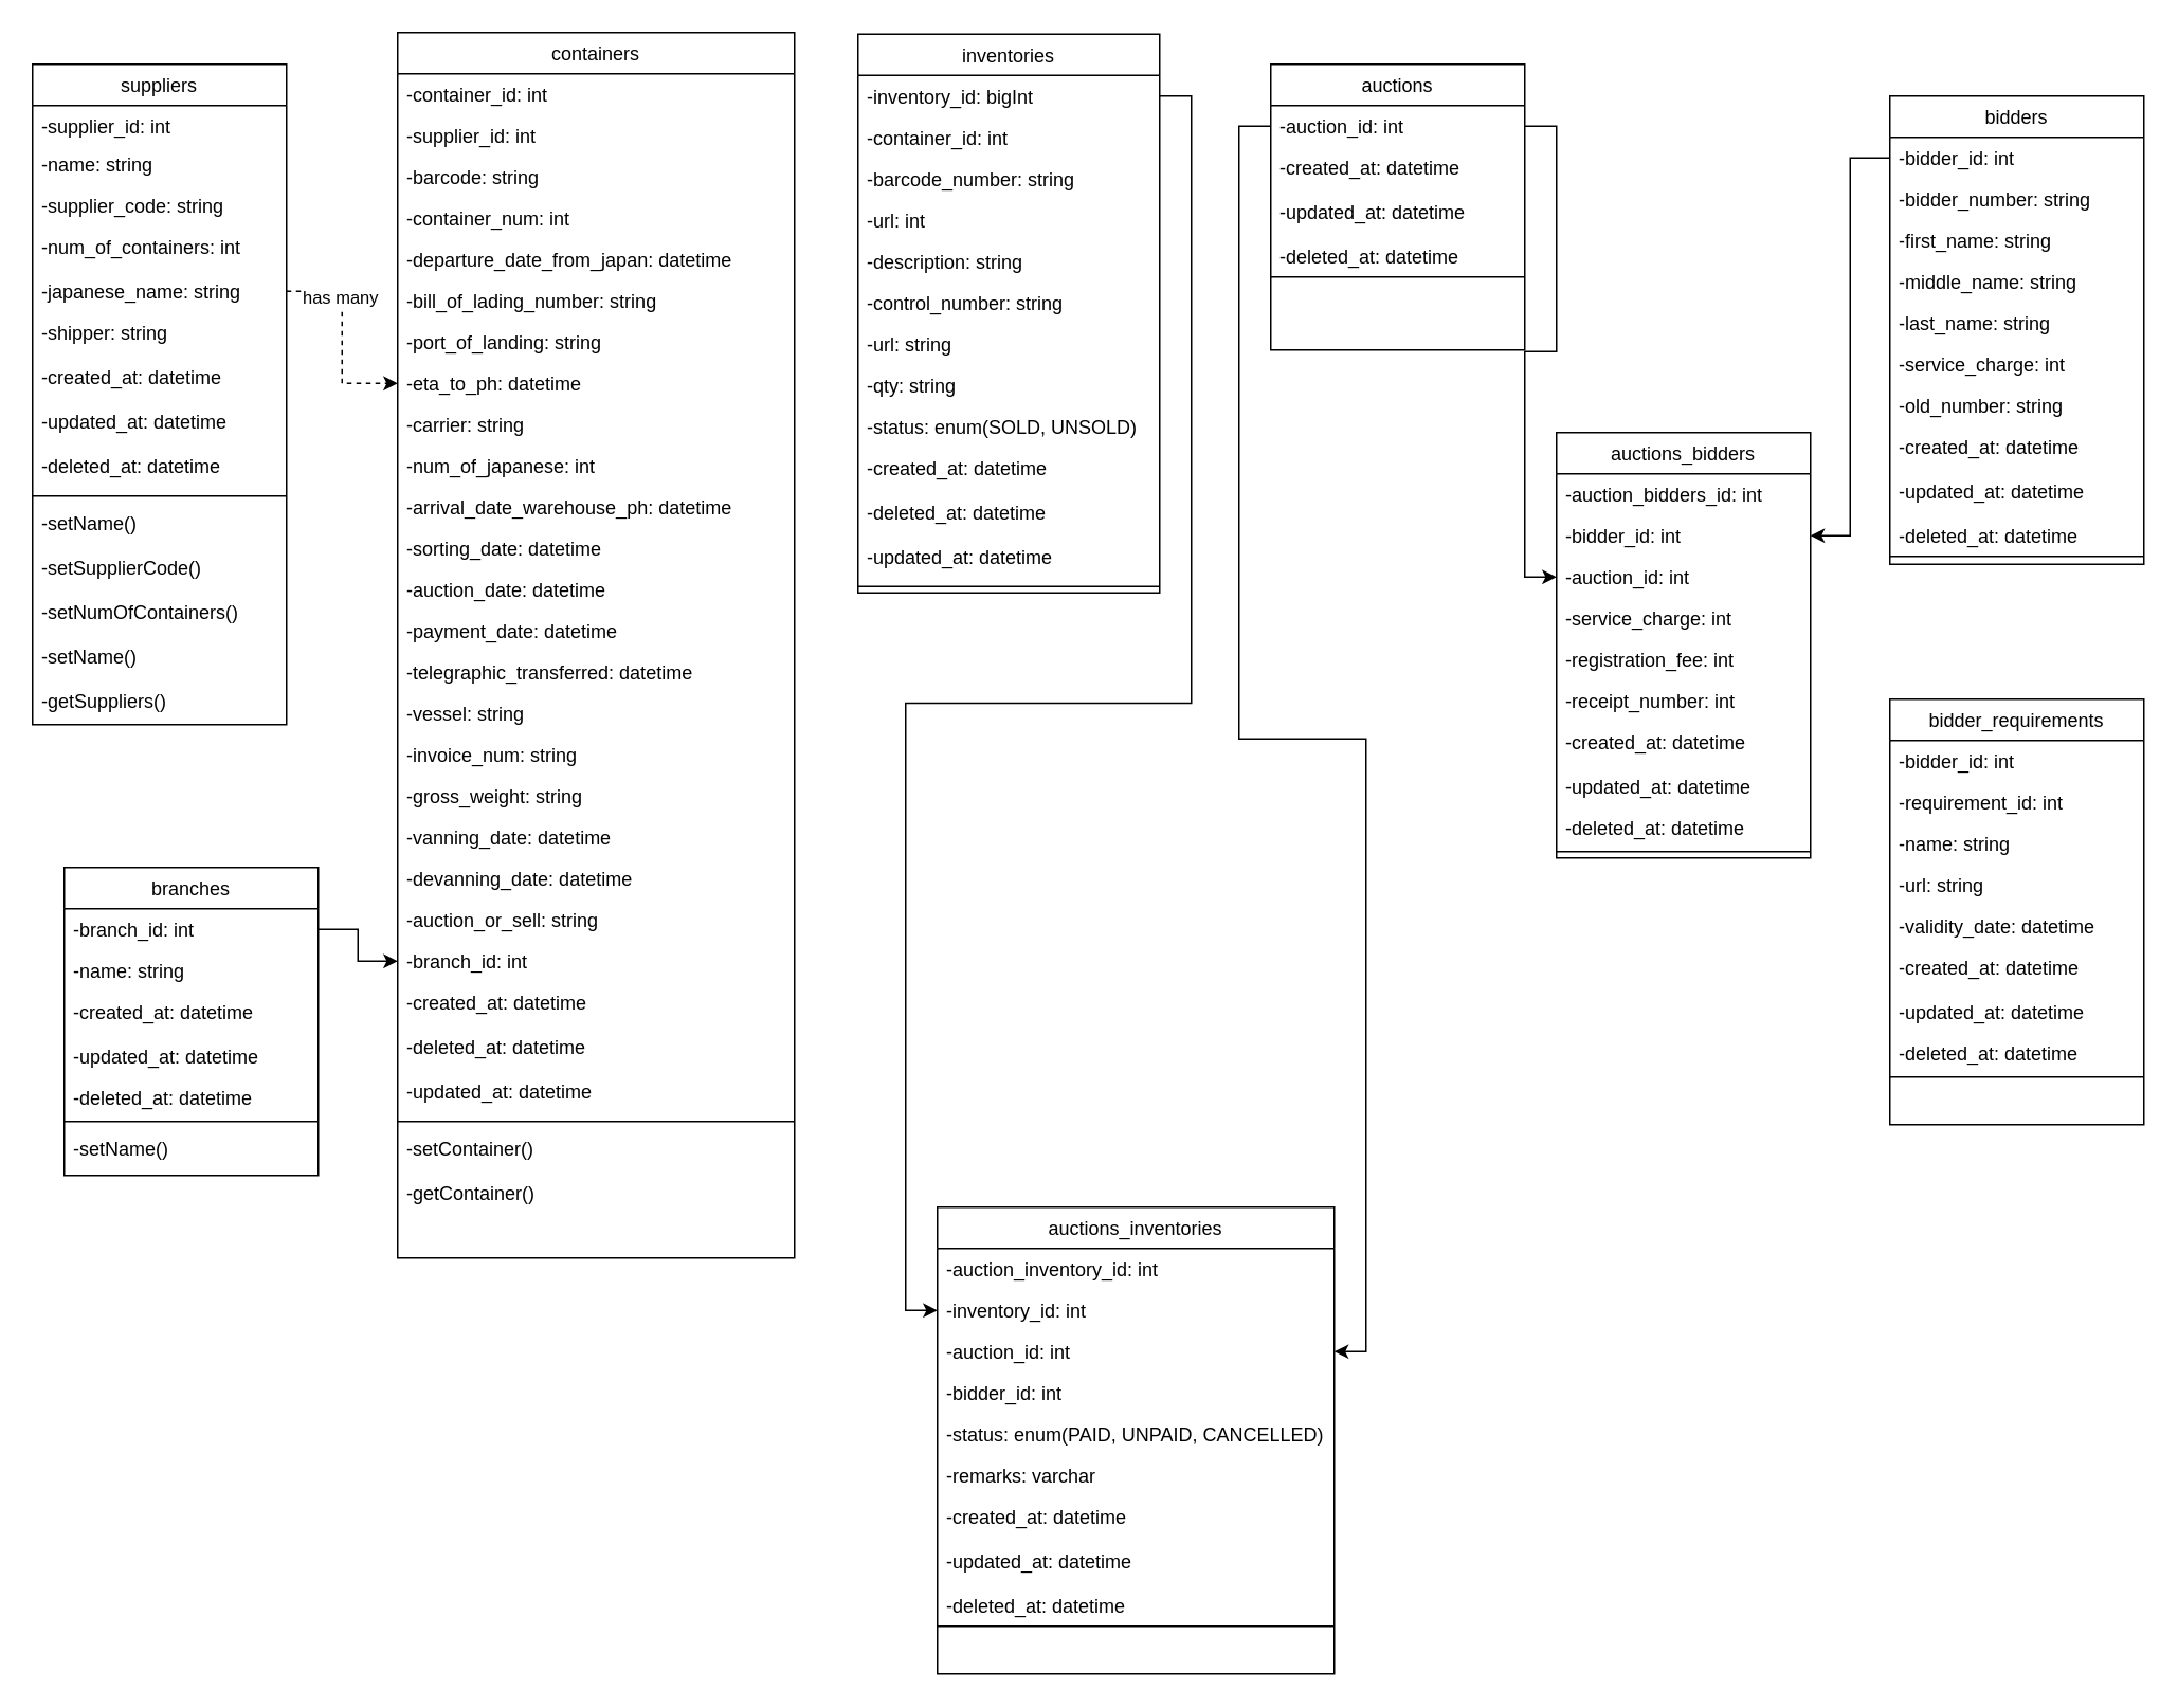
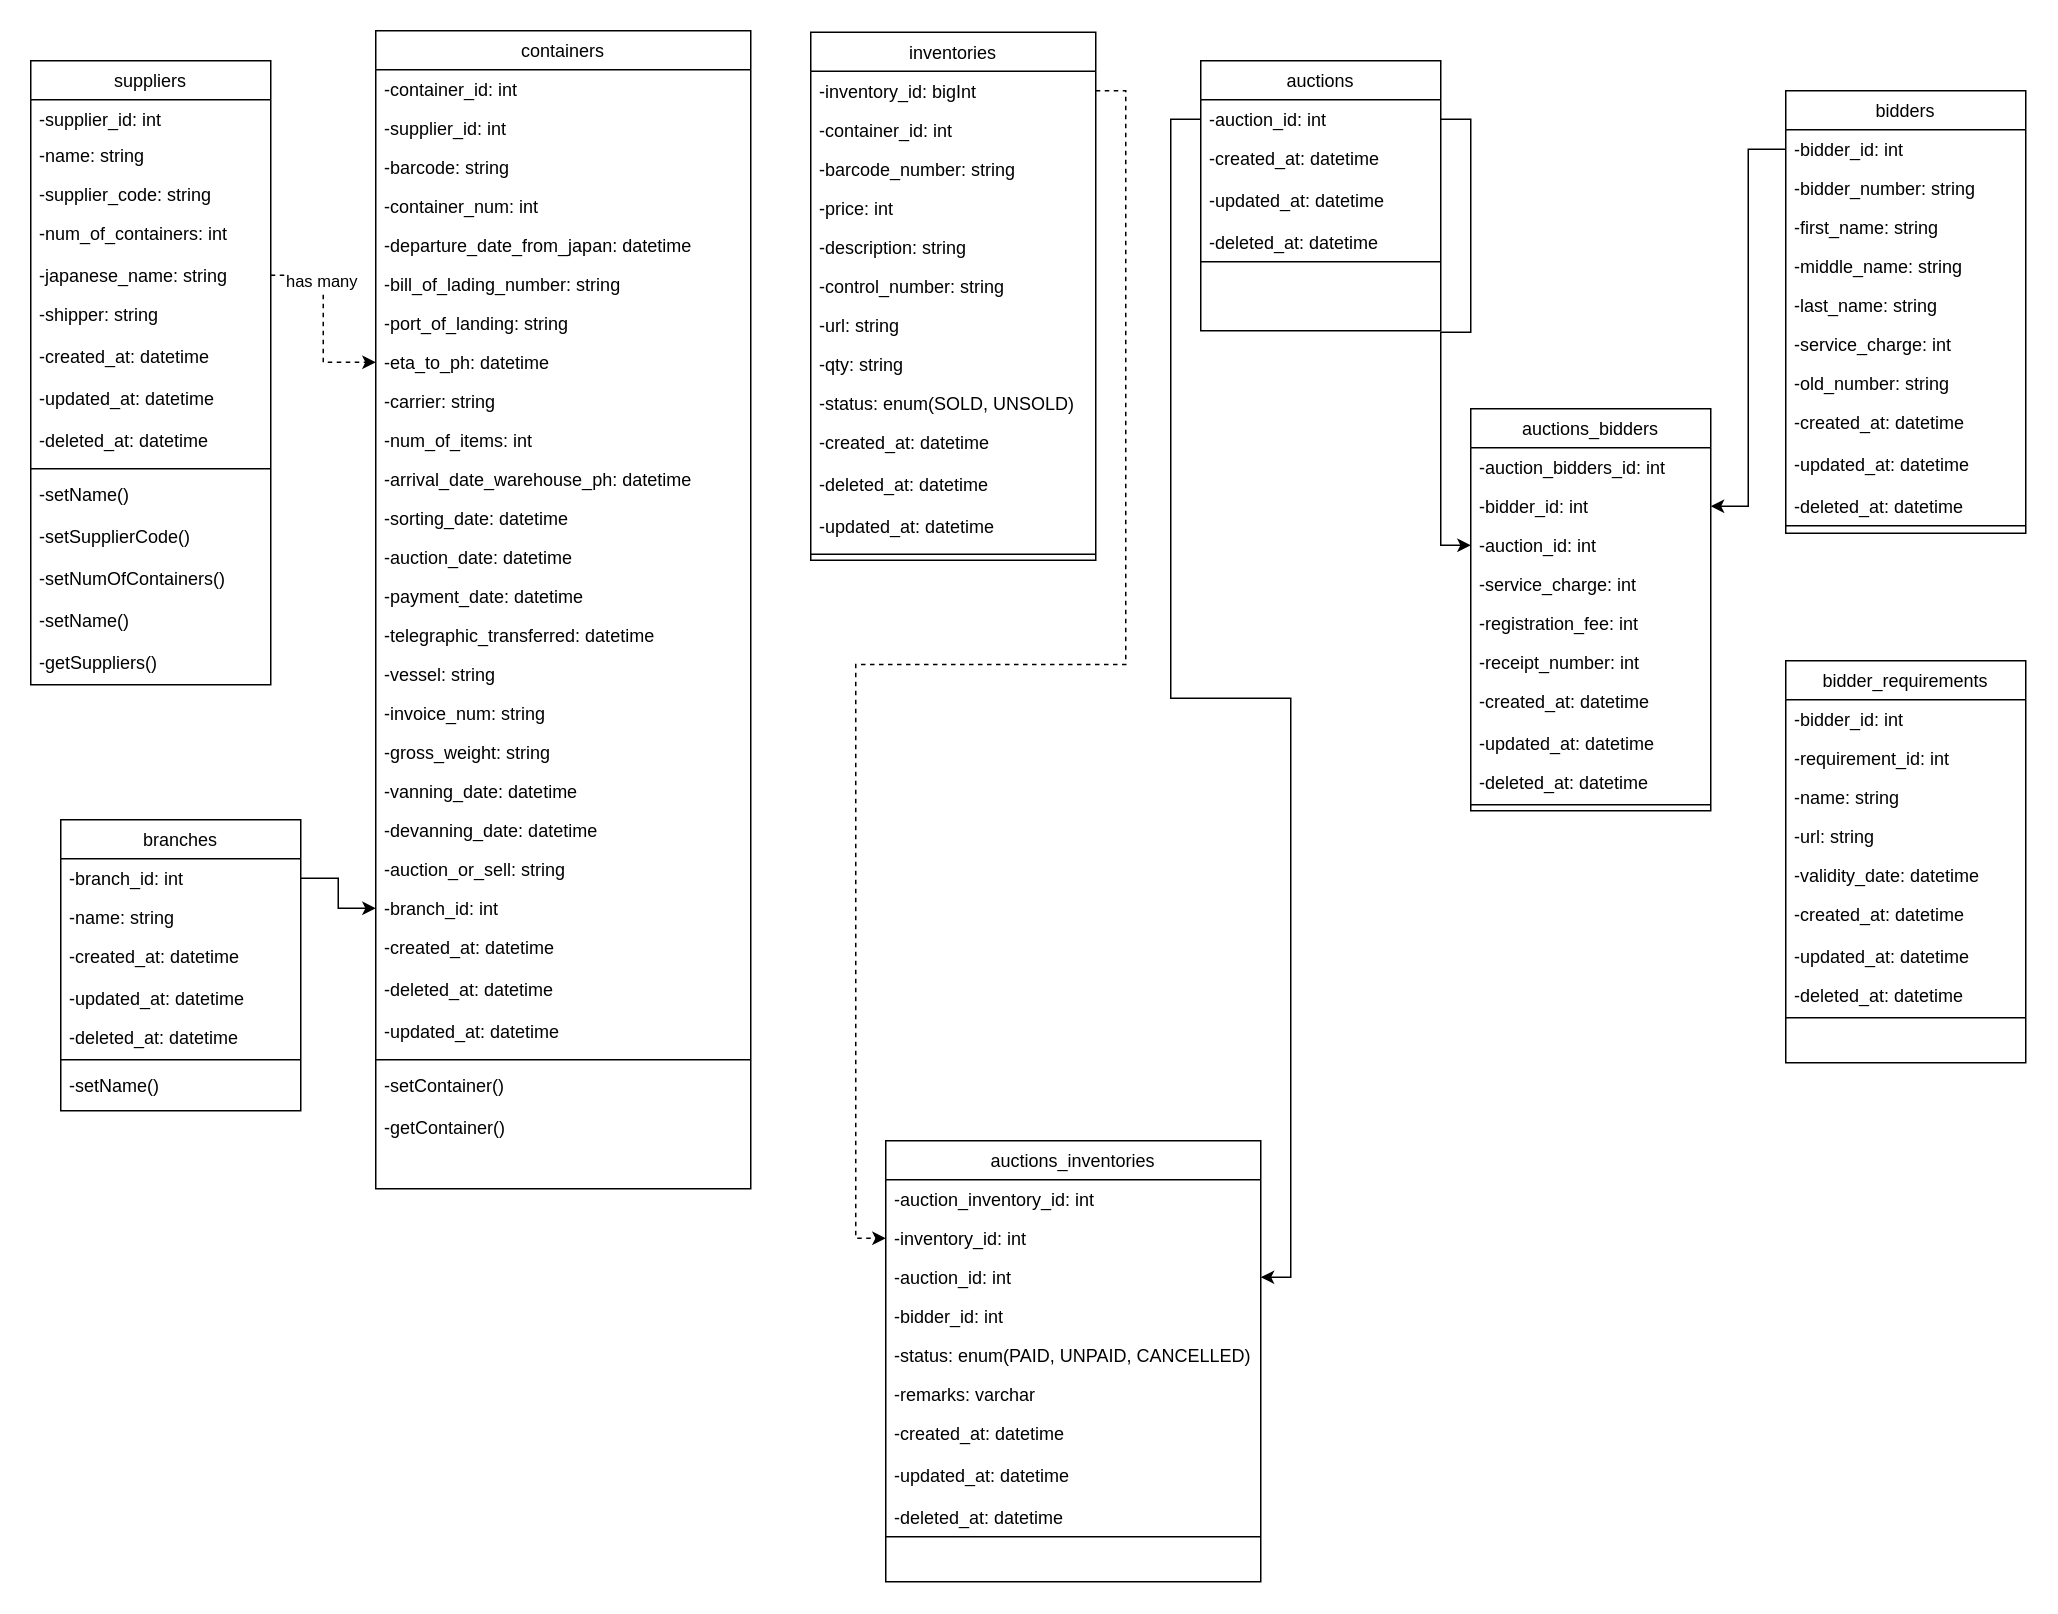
- <mxCell id="22" value="-url: int" style="text;align=left;verticalAlign=top;spacingLeft=4;spacingRight=4;overflow=hidden;rotatable=0;points=[[0,0.5],[1,0.5]];portConstraint=eastwest;rounded=0;shadow=0;html=0;" parent="18" vertex="1"><mxGeometry y="104" width="190" height="26" as="geometry" /></mxCell>
+ <mxCell id="22" value="-price: int" style="text;align=left;verticalAlign=top;spacingLeft=4;spacingRight=4;overflow=hidden;rotatable=0;points=[[0,0.5],[1,0.5]];portConstraint=eastwest;rounded=0;shadow=0;html=0;" parent="18" vertex="1"><mxGeometry y="104" width="190" height="26" as="geometry" /></mxCell>
- <mxCell id="42" value="-num_of_japanese: int" style="text;align=left;verticalAlign=top;spacingLeft=4;spacingRight=4;overflow=hidden;rotatable=0;points=[[0,0.5],[1,0.5]];portConstraint=eastwest;rounded=0;shadow=0;html=0;" parent="32" vertex="1"><mxGeometry y="260" width="250" height="26" as="geometry" /></mxCell>
+ <mxCell id="42" value="-num_of_items: int" style="text;align=left;verticalAlign=top;spacingLeft=4;spacingRight=4;overflow=hidden;rotatable=0;points=[[0,0.5],[1,0.5]];portConstraint=eastwest;rounded=0;shadow=0;html=0;" parent="32" vertex="1"><mxGeometry y="260" width="250" height="26" as="geometry" /></mxCell>
- <mxCell id="124" style="edgeStyle=orthogonalEdgeStyle;rounded=0;orthogonalLoop=1;jettySize=auto;html=1;entryX=0;entryY=0.5;entryDx=0;entryDy=0;" parent="1" source="19" target="115" edge="1"><mxGeometry relative="1" as="geometry" /></mxCell>
+ <mxCell id="124" style="edgeStyle=orthogonalEdgeStyle;rounded=0;orthogonalLoop=1;jettySize=auto;html=1;entryX=0;entryY=0.5;entryDx=0;entryDy=0;dashed=1;" parent="1" source="19" target="115" edge="1"><mxGeometry relative="1" as="geometry" /></mxCell>
